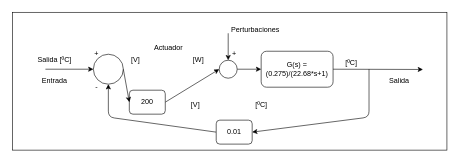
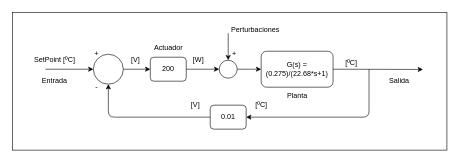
- <mxCell id="17" value="Salida [ºC]" style="text;html=1;align=center;verticalAlign=middle;resizable=0;points=[];autosize=1;strokeColor=none;fillColor=none;" vertex="1" parent="1"><mxGeometry x="45" y="85" width="90" height="30" as="geometry" /></mxCell>
+ <mxCell id="17" value="SetPoint [ºC]" style="text;html=1;align=center;verticalAlign=middle;resizable=0;points=[];autosize=1;strokeColor=none;fillColor=none;" vertex="1" parent="1"><mxGeometry x="45" y="85" width="90" height="30" as="geometry" /></mxCell>
+ <mxCell id="28" value="Planta" style="text;html=1;align=center;verticalAlign=middle;resizable=0;points=[];autosize=1;strokeColor=none;fillColor=none;" vertex="1" parent="1"><mxGeometry x="465" y="145" width="60" height="30" as="geometry" /></mxCell>
- <mxCell id="6" value="200" style="rounded=1;whiteSpace=wrap;html=1;" vertex="1" parent="1"><mxGeometry x="215" y="150" width="60" height="40" as="geometry" /></mxCell>
+ <mxCell id="6" value="200" style="rounded=1;whiteSpace=wrap;html=1;" vertex="1" parent="1"><mxGeometry x="250" y="95" width="60" height="40" as="geometry" /></mxCell>
- <mxCell id="9" value="0.01" style="rounded=1;whiteSpace=wrap;html=1;" vertex="1" parent="1"><mxGeometry x="360" y="200" width="60" height="40" as="geometry" /></mxCell>
+ <mxCell id="9" value="0.01" style="rounded=1;whiteSpace=wrap;html=1;" vertex="1" parent="1"><mxGeometry x="350" y="175" width="60" height="40" as="geometry" /></mxCell>
